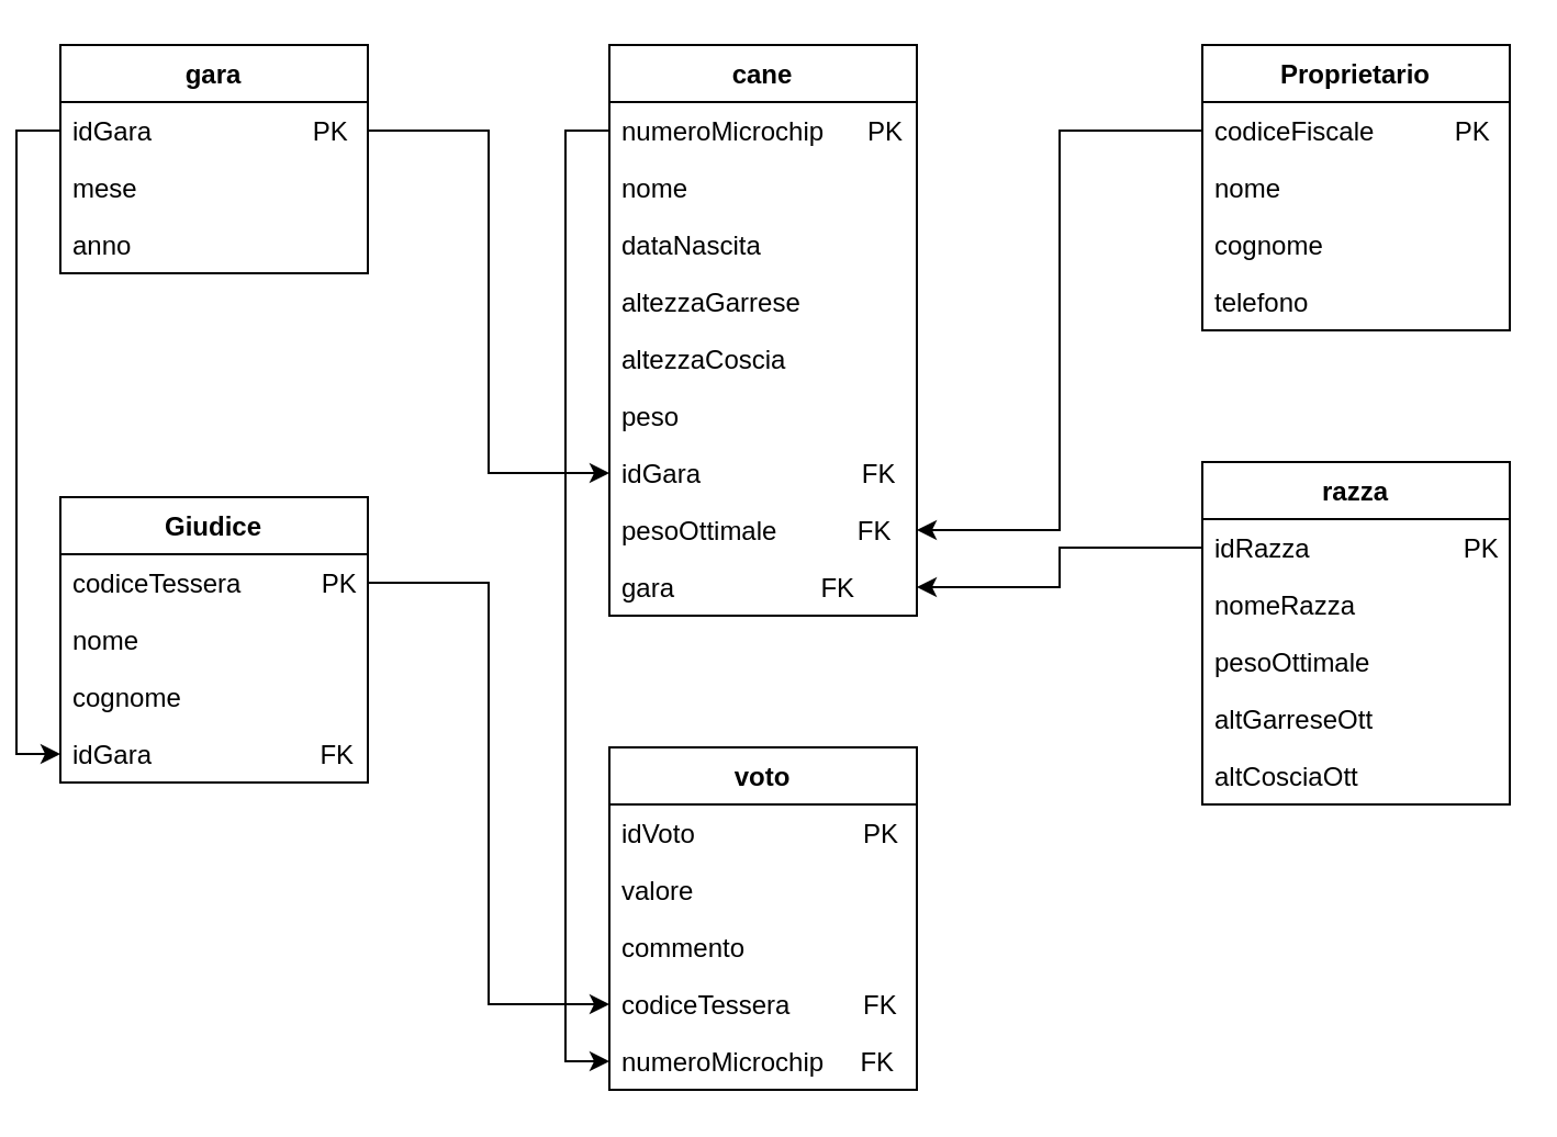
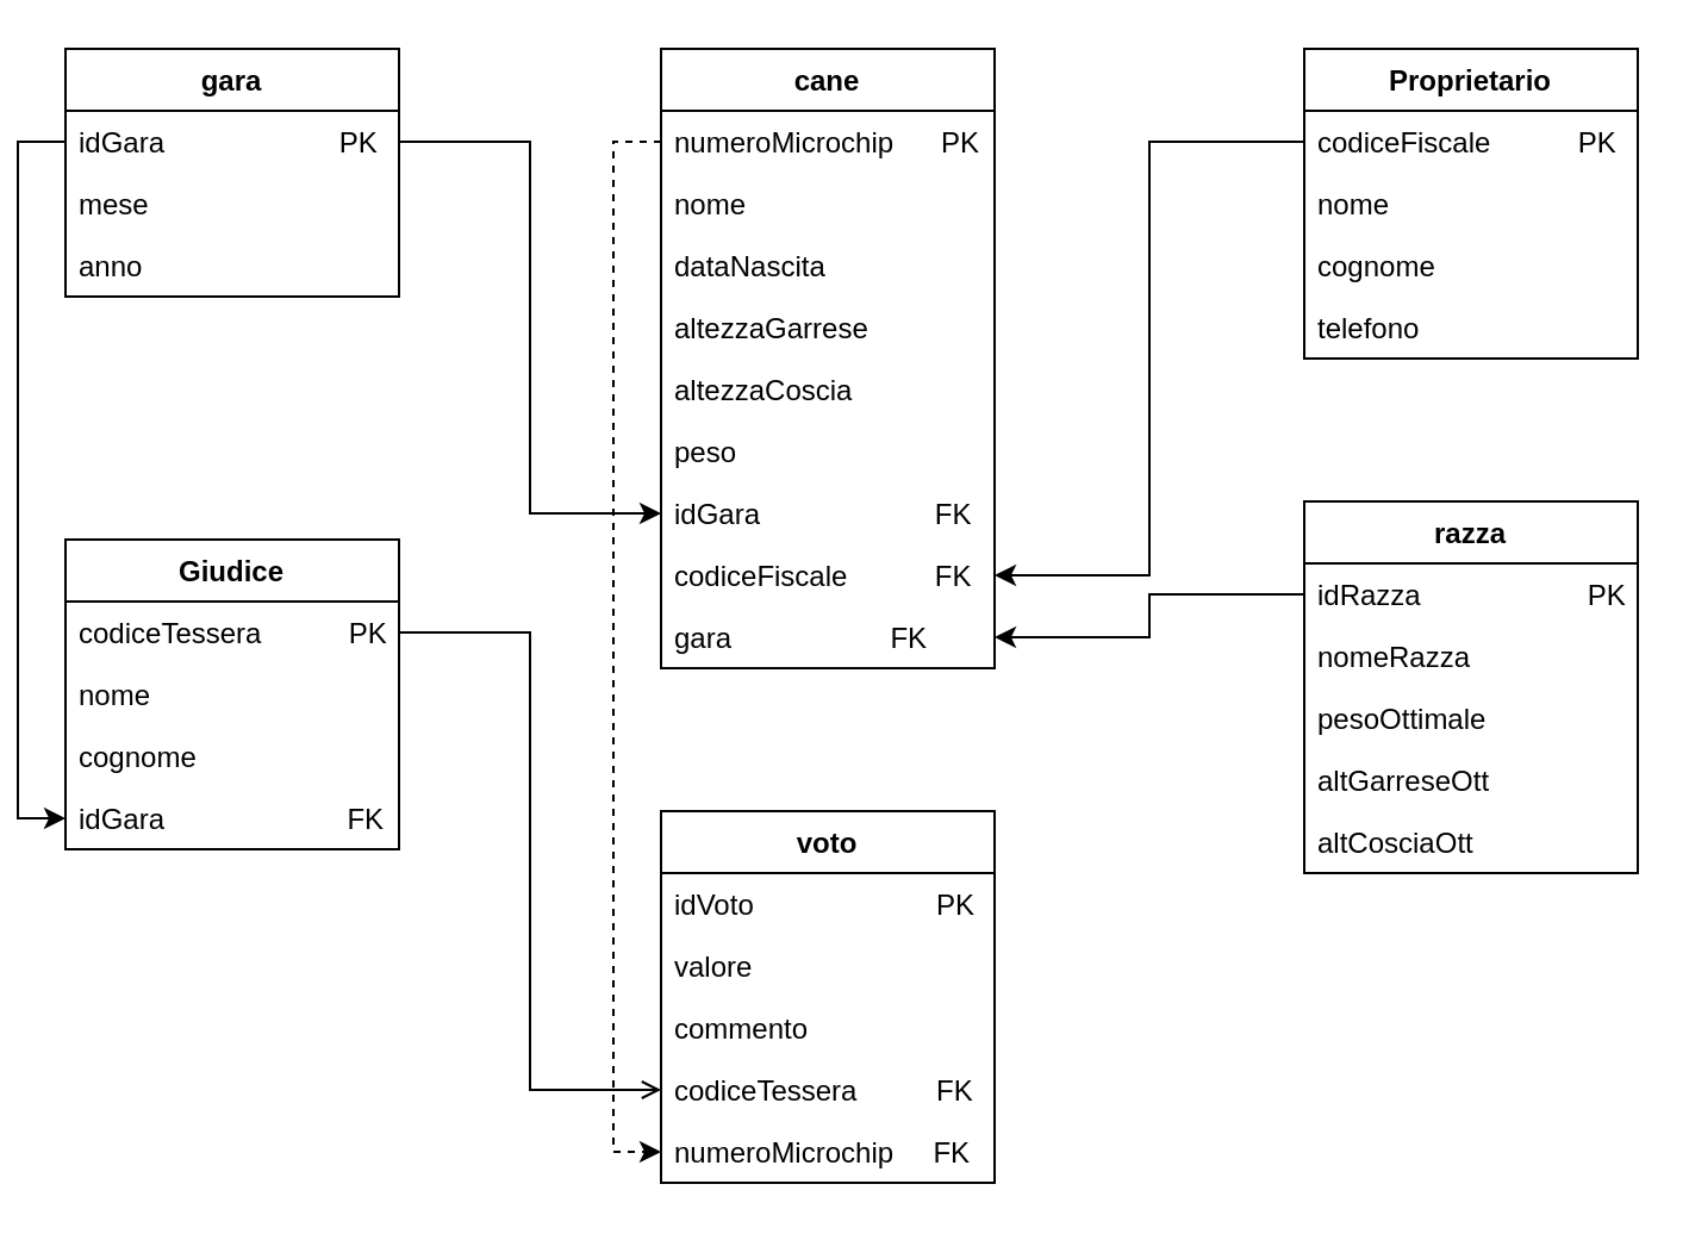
- <mxCell id="10" value="pesoOttimale           FK" style="text;strokeColor=none;fillColor=none;align=left;verticalAlign=top;spacingLeft=4;spacingRight=4;overflow=hidden;rotatable=0;points=[[0,0.5],[1,0.5]];portConstraint=eastwest;" vertex="1" parent="2"><mxGeometry y="208" width="140" height="26" as="geometry" /></mxCell>
+ <mxCell id="10" value="codiceFiscale           FK" style="text;strokeColor=none;fillColor=none;align=left;verticalAlign=top;spacingLeft=4;spacingRight=4;overflow=hidden;rotatable=0;points=[[0,0.5],[1,0.5]];portConstraint=eastwest;" vertex="1" parent="2"><mxGeometry y="208" width="140" height="26" as="geometry" /></mxCell>
- <mxCell id="41" style="edgeStyle=orthogonalEdgeStyle;rounded=0;orthogonalLoop=1;jettySize=auto;html=1;exitX=0;exitY=0.5;exitDx=0;exitDy=0;entryX=0;entryY=0.5;entryDx=0;entryDy=0;" edge="1" parent="1" source="3" target="37"><mxGeometry relative="1" as="geometry" /></mxCell>
+ <mxCell id="41" style="edgeStyle=orthogonalEdgeStyle;rounded=0;orthogonalLoop=1;jettySize=auto;html=1;exitX=0;exitY=0.5;exitDx=0;exitDy=0;entryX=0;entryY=0.5;entryDx=0;entryDy=0;dashed=1;" edge="1" parent="1" source="3" target="37"><mxGeometry relative="1" as="geometry" /></mxCell>
- <mxCell id="40" style="edgeStyle=orthogonalEdgeStyle;rounded=0;orthogonalLoop=1;jettySize=auto;html=1;exitX=1;exitY=0.5;exitDx=0;exitDy=0;entryX=0;entryY=0.5;entryDx=0;entryDy=0;" edge="1" parent="1" source="28" target="36"><mxGeometry relative="1" as="geometry" /></mxCell>
+ <mxCell id="40" style="edgeStyle=orthogonalEdgeStyle;rounded=0;orthogonalLoop=1;jettySize=auto;html=1;exitX=1;exitY=0.5;exitDx=0;exitDy=0;entryX=0;entryY=0.5;entryDx=0;entryDy=0;endArrow=open;" edge="1" parent="1" source="28" target="36"><mxGeometry relative="1" as="geometry" /></mxCell>
